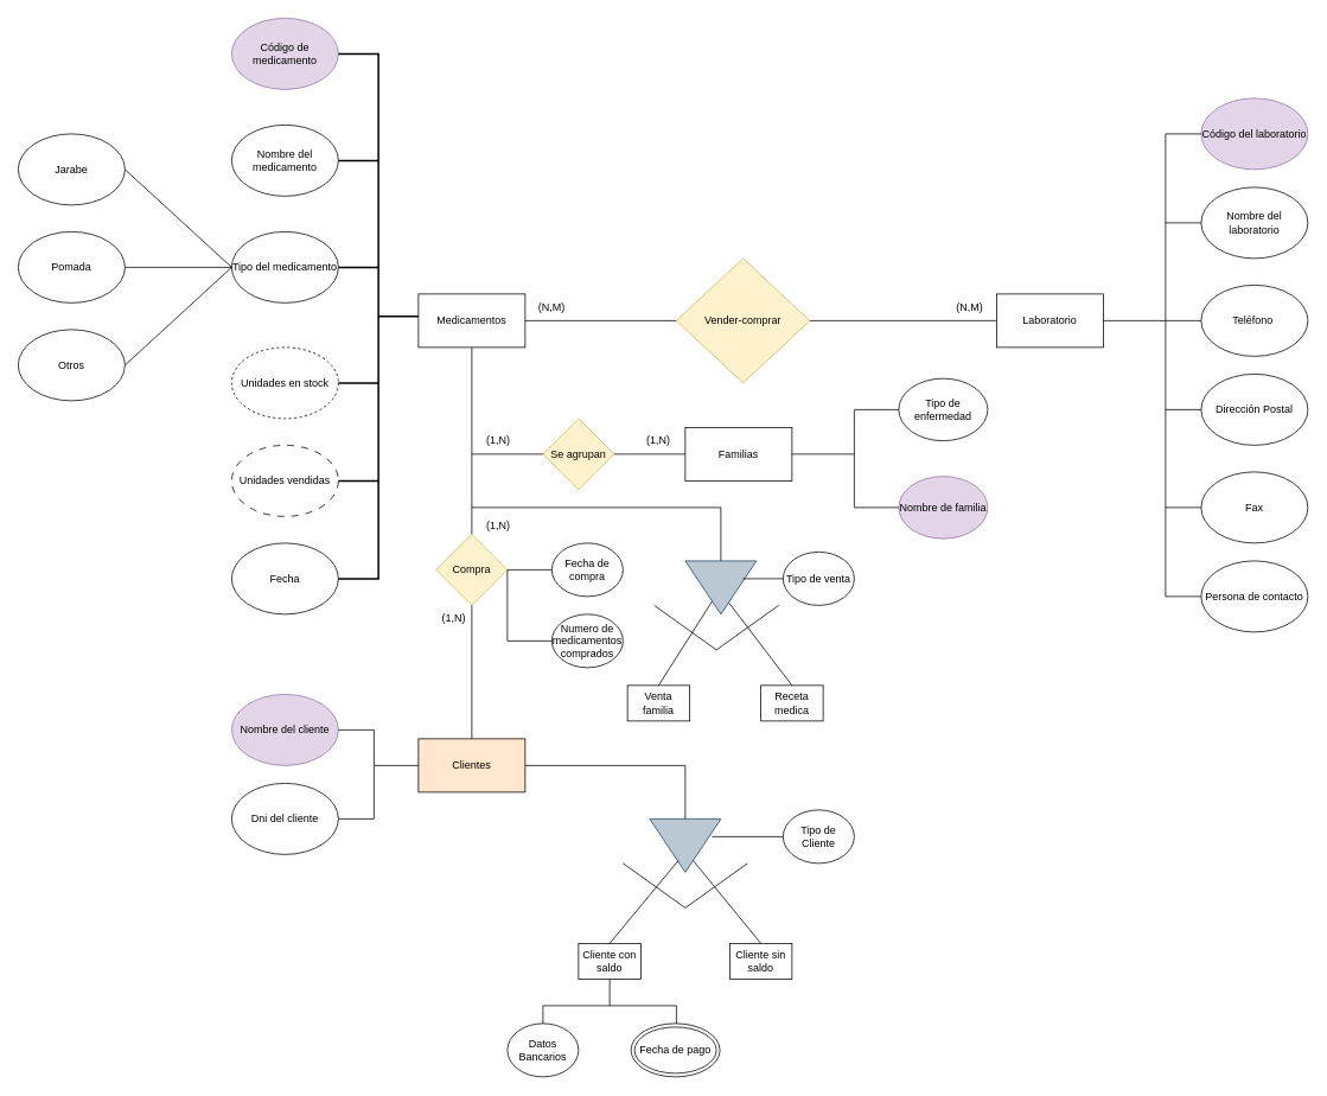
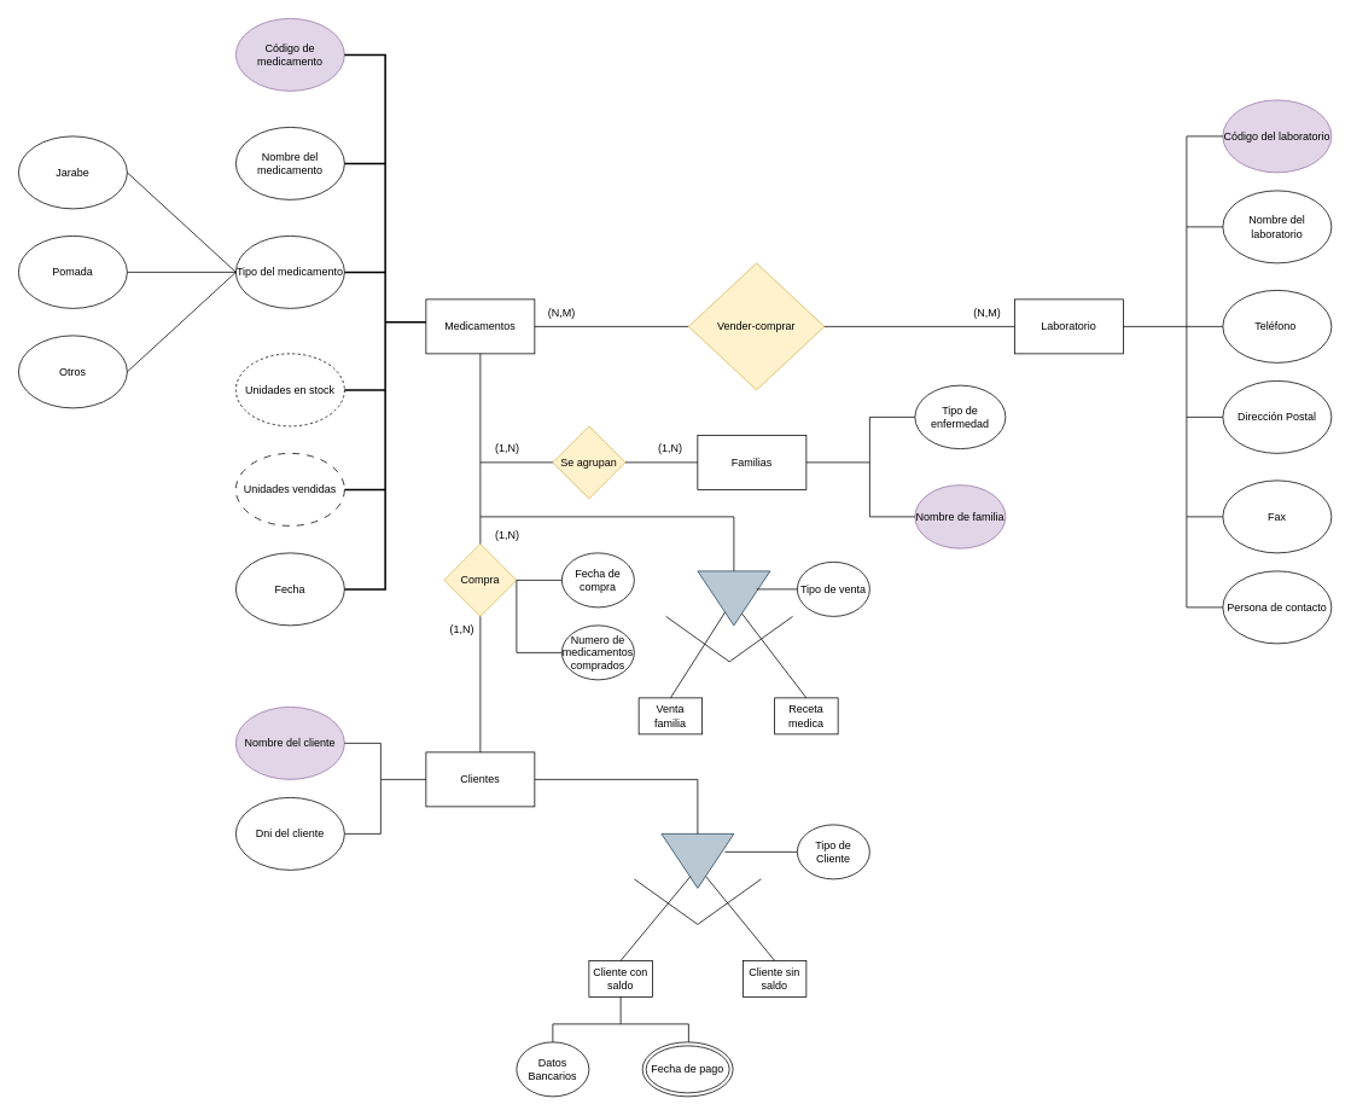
- <mxCell id="36" value="Clientes" style="rounded=0;whiteSpace=wrap;html=1;fillColor=#ffe6cc;" vertex="1" parent="1"><mxGeometry x="470" y="830" width="120" height="60" as="geometry" /></mxCell>
+ <mxCell id="36" value="Clientes" style="rounded=0;whiteSpace=wrap;html=1;" vertex="1" parent="1"><mxGeometry x="470" y="830" width="120" height="60" as="geometry" /></mxCell>
